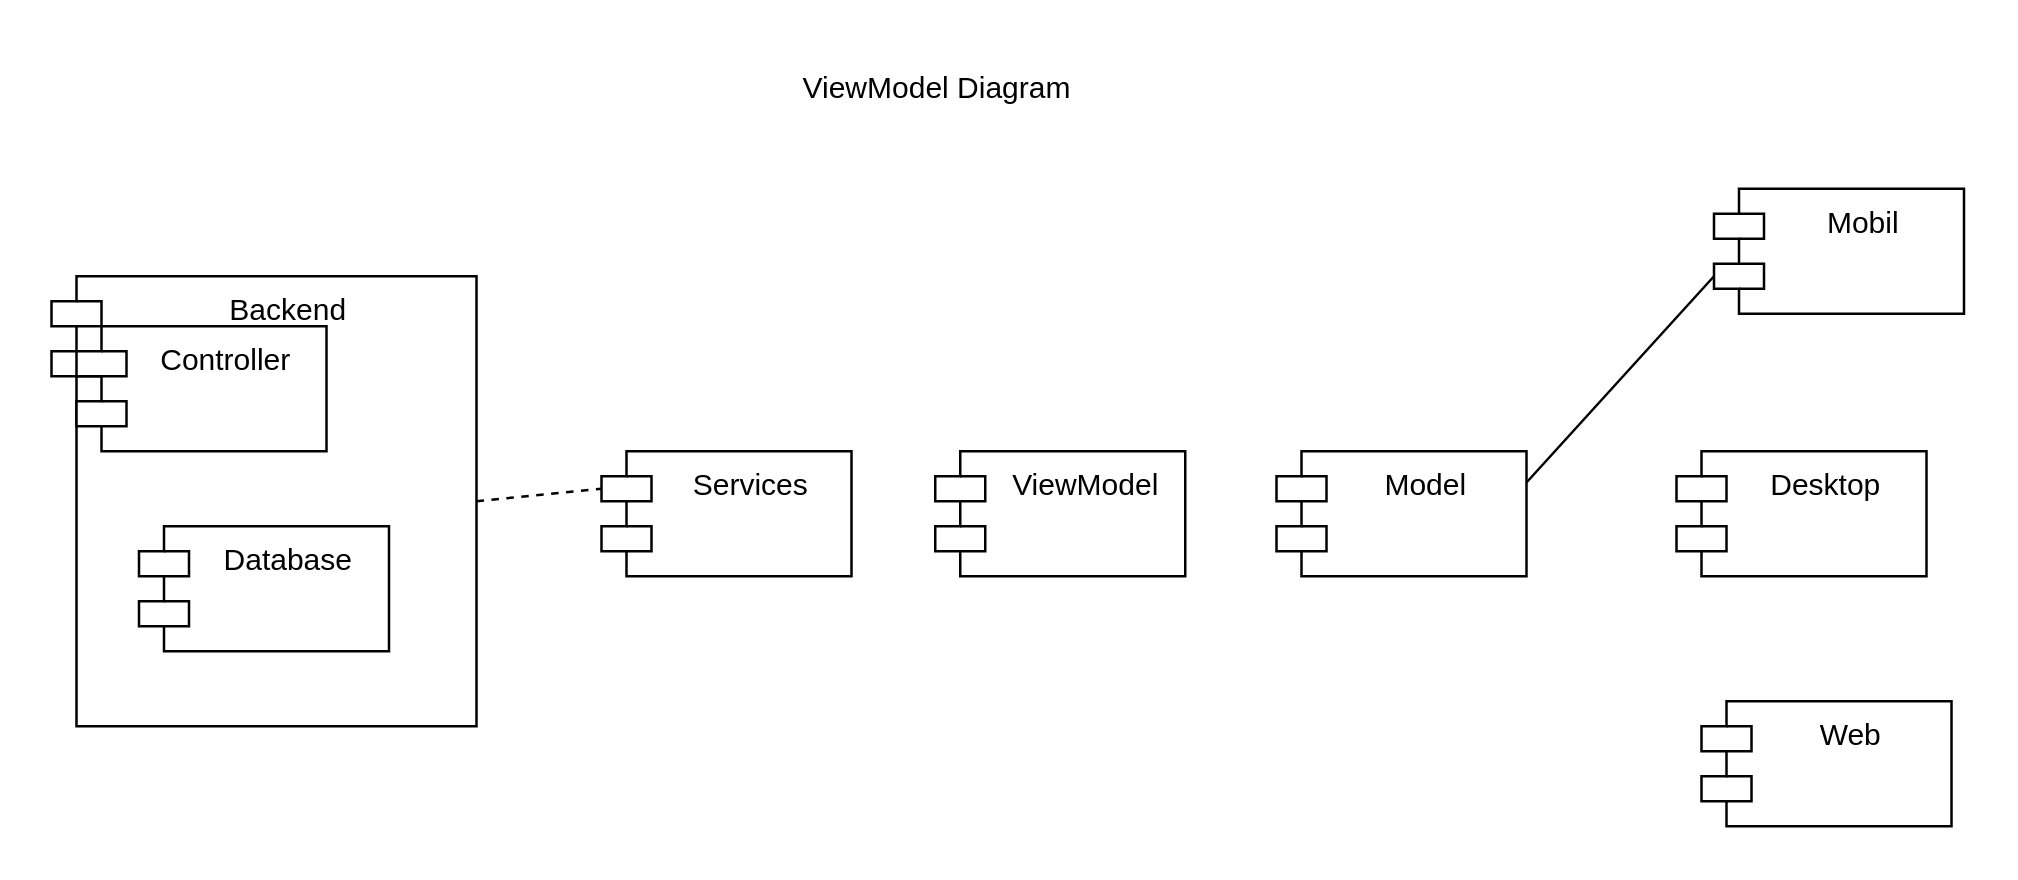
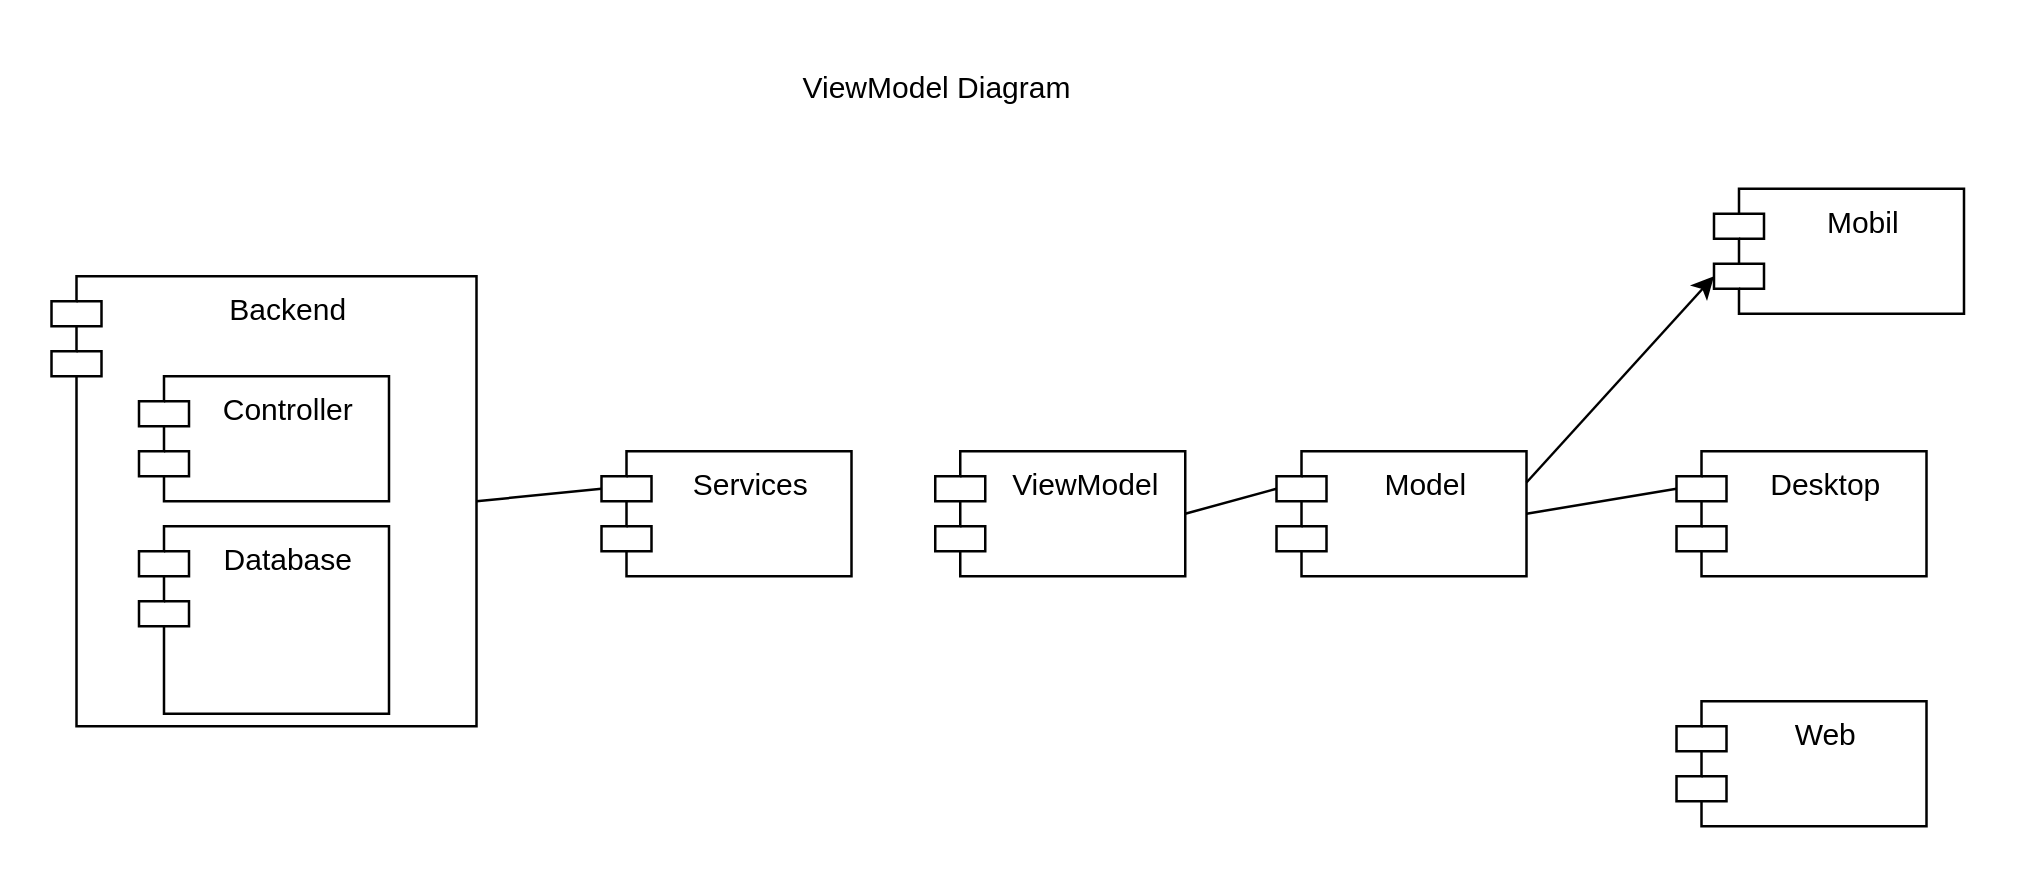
- <mxCell id="15" value="" style="endArrow=none;html=1;rounded=0;entryX=0;entryY=0;entryDx=0;entryDy=35;entryPerimeter=0;exitX=1;exitY=0.25;exitDx=0;exitDy=0;" edge="1" parent="1" source="11" target="3"><mxGeometry width="50" height="50" relative="1" as="geometry"><mxPoint x="350" y="180" as="sourcePoint" /><mxPoint x="400" y="130" as="targetPoint" /></mxGeometry></mxCell>
+ <mxCell id="15" value="" style="endArrow=classic;html=1;rounded=0;entryX=0;entryY=0;entryDx=0;entryDy=35;entryPerimeter=0;exitX=1;exitY=0.25;exitDx=0;exitDy=0;" edge="1" parent="1" source="11" target="3"><mxGeometry width="50" height="50" relative="1" as="geometry"><mxPoint x="350" y="180" as="sourcePoint" /><mxPoint x="400" y="130" as="targetPoint" /></mxGeometry></mxCell>
- <mxCell id="7" value="Controller" style="shape=module;align=left;spacingLeft=20;align=center;verticalAlign=top;whiteSpace=wrap;html=1;" vertex="1" parent="1"><mxGeometry x="30" y="130" width="100" height="50" as="geometry" /></mxCell>
+ <mxCell id="7" value="Controller" style="shape=module;align=left;spacingLeft=20;align=center;verticalAlign=top;whiteSpace=wrap;html=1;" vertex="1" parent="1"><mxGeometry x="55" y="150" width="100" height="50" as="geometry" /></mxCell>
- <mxCell id="12" value="" style="endArrow=none;html=1;rounded=0;entryX=0;entryY=0;entryDx=0;entryDy=15;entryPerimeter=0;exitX=1;exitY=0.5;exitDx=0;exitDy=0;dashed=1;" edge="1" parent="1" source="6" target="8"><mxGeometry width="50" height="50" relative="1" as="geometry"><mxPoint x="240" y="290" as="sourcePoint" /><mxPoint x="400" y="130" as="targetPoint" /></mxGeometry></mxCell>
+ <mxCell id="12" value="" style="endArrow=none;html=1;rounded=0;entryX=0;entryY=0;entryDx=0;entryDy=15;entryPerimeter=0;exitX=1;exitY=0.5;exitDx=0;exitDy=0;" edge="1" parent="1" source="6" target="8"><mxGeometry width="50" height="50" relative="1" as="geometry"><mxPoint x="240" y="290" as="sourcePoint" /><mxPoint x="400" y="130" as="targetPoint" /></mxGeometry></mxCell>
+ <mxCell id="13" value="" style="endArrow=none;html=1;rounded=0;entryX=0;entryY=0;entryDx=0;entryDy=15;entryPerimeter=0;exitX=1;exitY=0.5;exitDx=0;exitDy=0;" edge="1" parent="1" source="10" target="11"><mxGeometry width="50" height="50" relative="1" as="geometry"><mxPoint x="350" y="180" as="sourcePoint" /><mxPoint x="400" y="130" as="targetPoint" /></mxGeometry></mxCell>
+ <mxCell id="14" value="" style="endArrow=none;html=1;rounded=0;entryX=0;entryY=0;entryDx=0;entryDy=15;entryPerimeter=0;exitX=1;exitY=0.5;exitDx=0;exitDy=0;" edge="1" parent="1" source="11" target="4"><mxGeometry width="50" height="50" relative="1" as="geometry"><mxPoint x="350" y="180" as="sourcePoint" /><mxPoint x="400" y="130" as="targetPoint" /></mxGeometry></mxCell>
- <mxCell id="9" value="Database" style="shape=module;align=left;spacingLeft=20;align=center;verticalAlign=top;whiteSpace=wrap;html=1;" vertex="1" parent="1"><mxGeometry x="55" y="210" width="100" height="50" as="geometry" /></mxCell>
+ <mxCell id="9" value="Database" style="shape=module;align=left;spacingLeft=20;align=center;verticalAlign=top;whiteSpace=wrap;html=1;" vertex="1" parent="1"><mxGeometry x="55" y="210" width="100" height="75" as="geometry" /></mxCell>
- <mxCell id="5" value="Web" style="shape=module;align=left;spacingLeft=20;align=center;verticalAlign=top;whiteSpace=wrap;html=1;" vertex="1" parent="1"><mxGeometry x="680" y="280" width="100" height="50" as="geometry" /></mxCell>
+ <mxCell id="5" value="Web" style="shape=module;align=left;spacingLeft=20;align=center;verticalAlign=top;whiteSpace=wrap;html=1;" vertex="1" parent="1"><mxGeometry x="670" y="280" width="100" height="50" as="geometry" /></mxCell>
